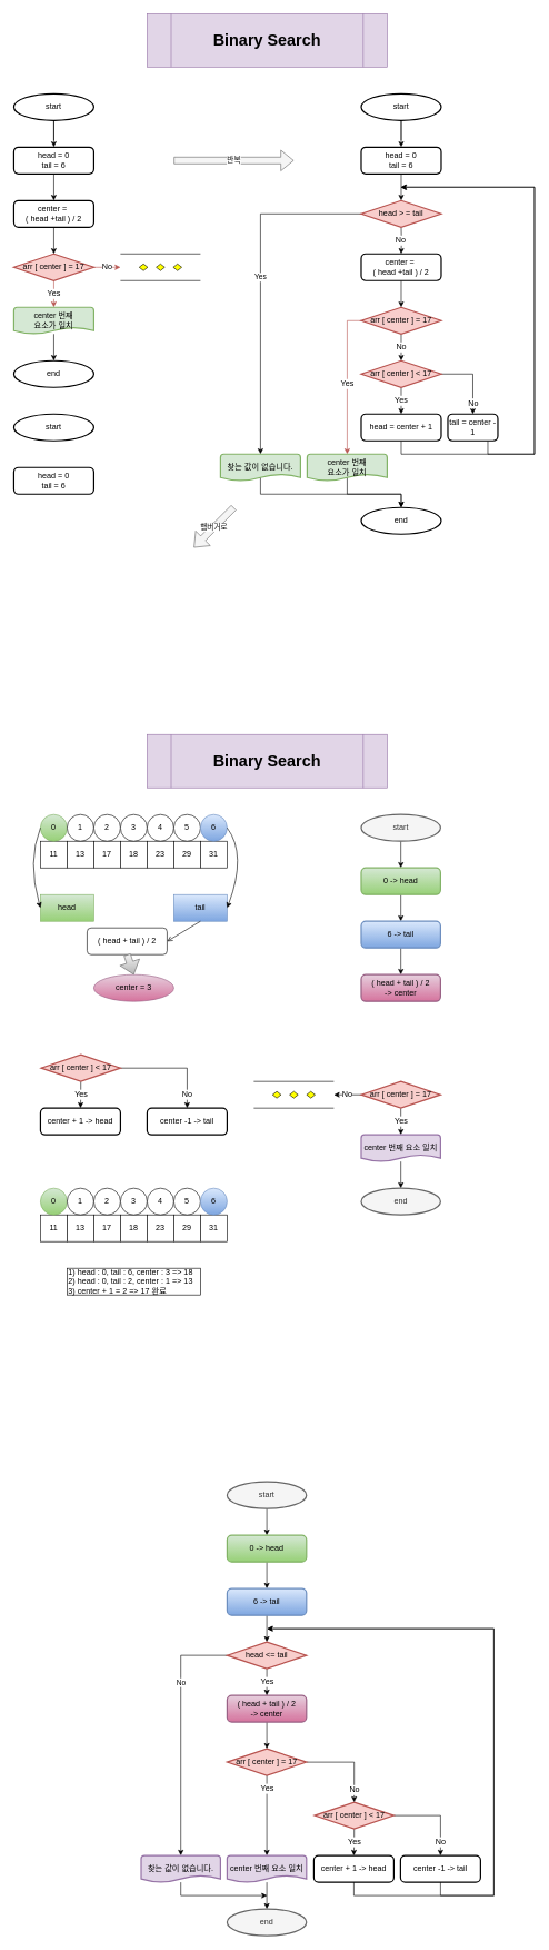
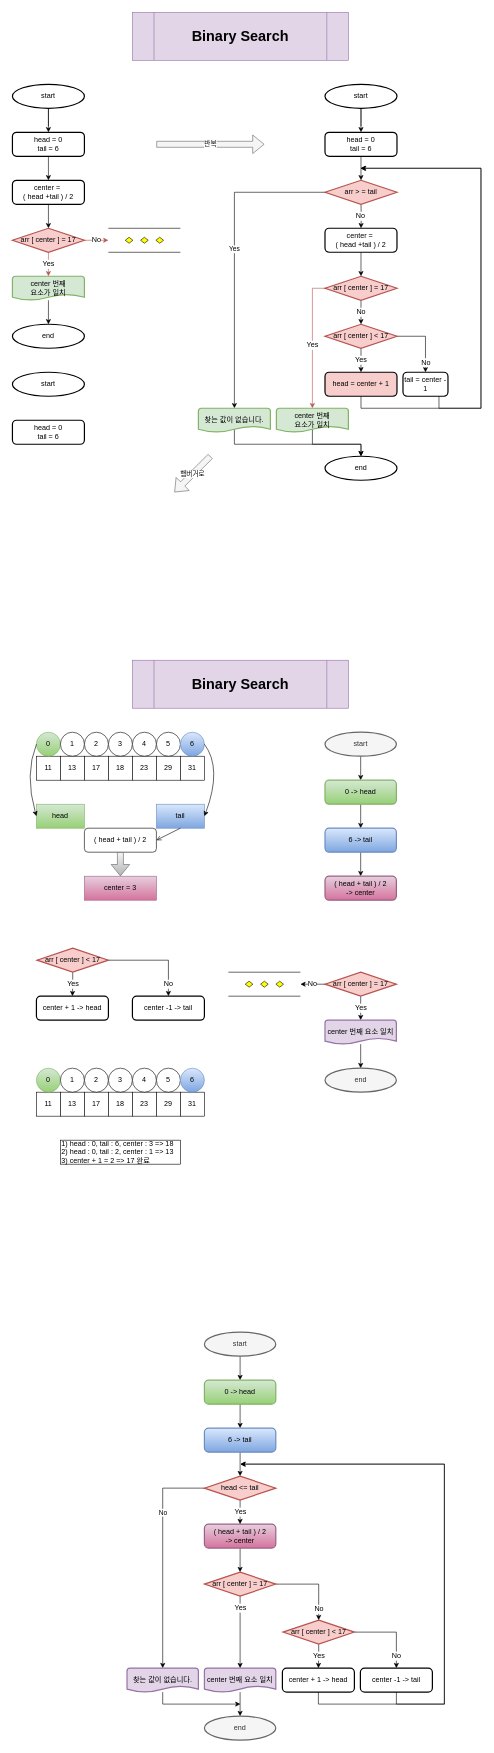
- <mxCell id="39" value="head &amp;gt; = tail" style="strokeWidth=2;html=1;shape=mxgraph.flowchart.decision;whiteSpace=wrap;fontSize=12;fillColor=#f8cecc;strokeColor=#b85450;" vertex="1" parent="1"><mxGeometry x="541" y="300" width="120" height="40" as="geometry" /></mxCell>
+ <mxCell id="39" value="arr &amp;gt; = tail" style="strokeWidth=2;html=1;shape=mxgraph.flowchart.decision;whiteSpace=wrap;fontSize=12;fillColor=#f8cecc;strokeColor=#b85450;" vertex="1" parent="1"><mxGeometry x="541" y="300" width="120" height="40" as="geometry" /></mxCell>
- <mxCell id="32" value="head = center + 1" style="rounded=1;whiteSpace=wrap;html=1;absoluteArcSize=1;arcSize=14;strokeWidth=2;fontSize=12;" vertex="1" parent="1"><mxGeometry x="541" y="620" width="120" height="40" as="geometry" /></mxCell>
+ <mxCell id="32" value="head = center + 1" style="rounded=1;whiteSpace=wrap;html=1;absoluteArcSize=1;arcSize=14;strokeWidth=2;fontSize=12;fillColor=#f8cecc;" vertex="1" parent="1"><mxGeometry x="541" y="620" width="120" height="40" as="geometry" /></mxCell>
- <mxCell id="65" value="( head + tail ) / 2" style="rounded=1;whiteSpace=wrap;html=1;" vertex="1" parent="1"><mxGeometry x="130" y="1390" width="120" height="40" as="geometry" /></mxCell>
+ <mxCell id="65" value="( head + tail ) / 2" style="rounded=1;whiteSpace=wrap;html=1;" vertex="1" parent="1"><mxGeometry x="140" y="1380" width="120" height="40" as="geometry" /></mxCell>
- <mxCell id="66" value="center = 3" style="ellipse;whiteSpace=wrap;html=1;fillColor=#e6d0de;strokeColor=#996185;gradientColor=#d5739d;" vertex="1" parent="1"><mxGeometry x="140" y="1460" width="120" height="40" as="geometry" /></mxCell>
+ <mxCell id="66" value="center = 3" style="rounded=0;whiteSpace=wrap;html=1;fillColor=#e6d0de;strokeColor=#996185;gradientColor=#d5739d;" vertex="1" parent="1"><mxGeometry x="140" y="1460" width="120" height="40" as="geometry" /></mxCell>
